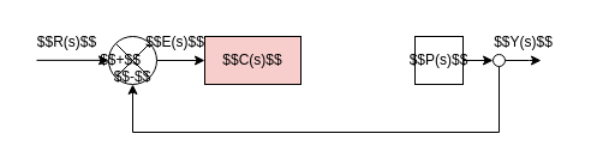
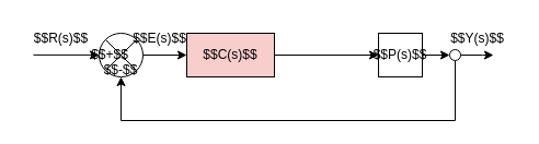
+ <mxCell id="10" value="" style="edgeStyle=orthogonalEdgeStyle;rounded=0;orthogonalLoop=1;jettySize=auto;html=1;" parent="1" source="11" target="9" edge="1"><mxGeometry relative="1" as="geometry" /></mxCell>
